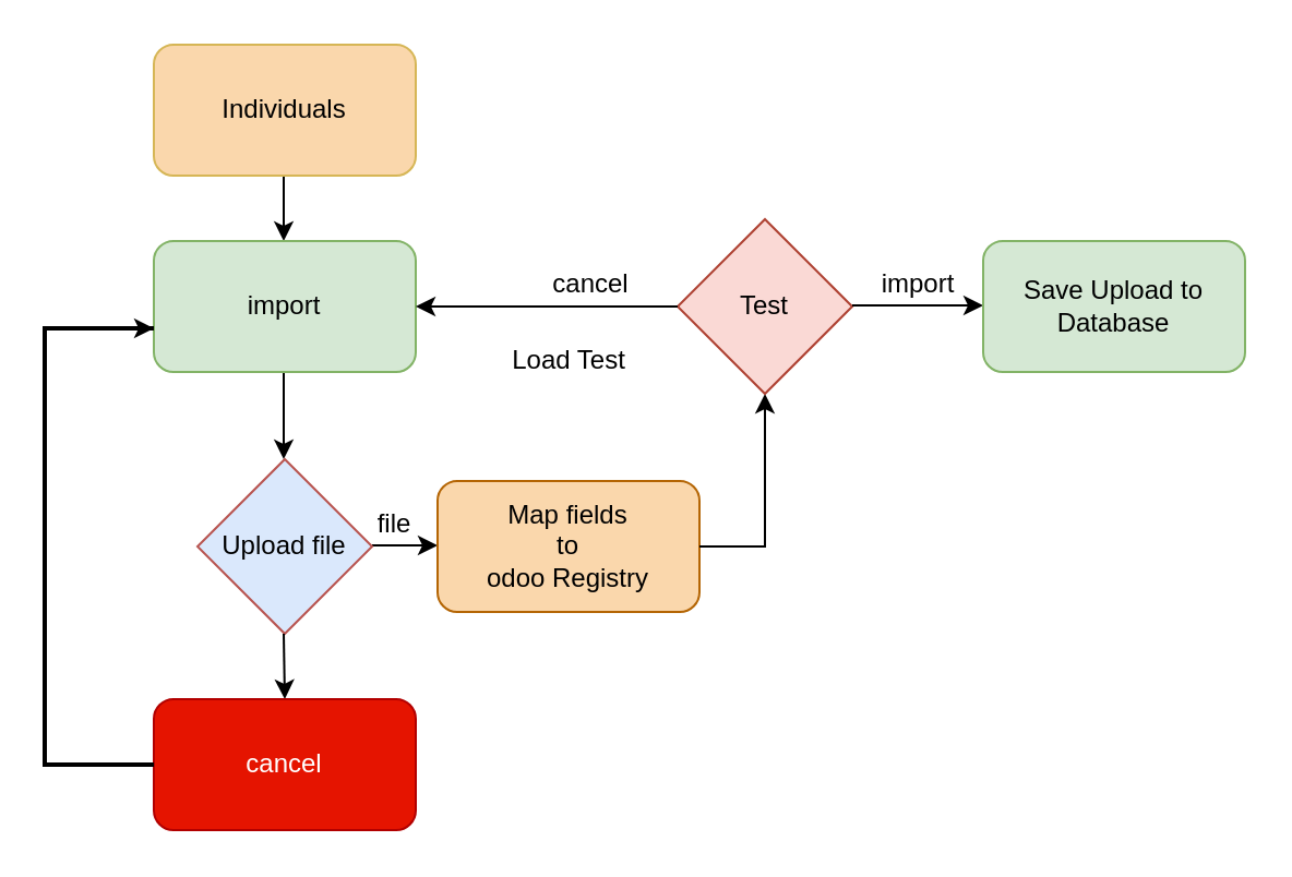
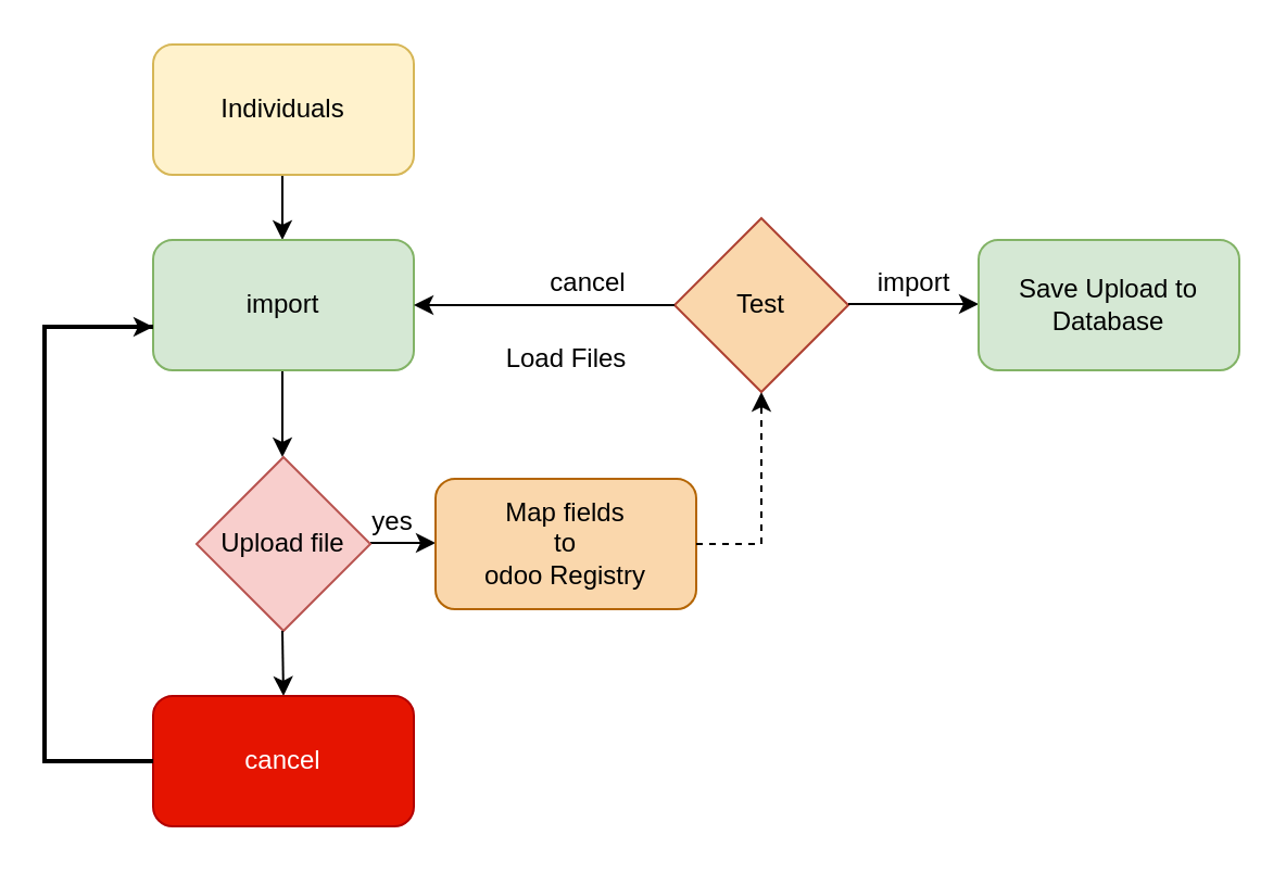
- <mxCell id="3" value="Individuals" style="rounded=1;whiteSpace=wrap;html=1;direction=west;fillColor=#fad7ac;strokeColor=#d6b656;" parent="1" vertex="1"><mxGeometry x="70" y="20" width="120" height="60" as="geometry" /></mxCell>
+ <mxCell id="3" value="Individuals" style="rounded=1;whiteSpace=wrap;html=1;direction=west;fillColor=#fff2cc;strokeColor=#d6b656;" parent="1" vertex="1"><mxGeometry x="70" y="20" width="120" height="60" as="geometry" /></mxCell>
- <mxCell id="15" value="Test" style="rhombus;whiteSpace=wrap;html=1;fillColor=#fad9d5;strokeColor=#ae4132;" parent="1" vertex="1"><mxGeometry x="310" y="100" width="80" height="80" as="geometry" /></mxCell>
+ <mxCell id="15" value="Test" style="rhombus;whiteSpace=wrap;html=1;fillColor=#fad7ac;strokeColor=#ae4132;" parent="1" vertex="1"><mxGeometry x="310" y="100" width="80" height="80" as="geometry" /></mxCell>
- <mxCell id="20" value="Load Test" style="text;html=1;align=center;verticalAlign=middle;resizable=0;points=[];autosize=1;strokeColor=none;fillColor=none;" vertex="1" parent="1"><mxGeometry x="220" y="150" width="80" height="30" as="geometry" /></mxCell>
+ <mxCell id="20" value="Load Files" style="text;html=1;align=center;verticalAlign=middle;resizable=0;points=[];autosize=1;strokeColor=none;fillColor=none;" vertex="1" parent="1"><mxGeometry x="220" y="150" width="80" height="30" as="geometry" /></mxCell>
- <mxCell id="8" value="" style="endArrow=classic;html=1;rounded=0;exitX=1;exitY=0.5;exitDx=0;exitDy=0;entryX=0.5;entryY=1;entryDx=0;entryDy=0;" parent="1" source="7" edge="1" target="15"><mxGeometry width="50" height="50" relative="1" as="geometry"><mxPoint x="410" y="160" as="sourcePoint" /><mxPoint x="360" y="250" as="targetPoint" /><Array as="points"><mxPoint x="350" y="250" /></Array></mxGeometry></mxCell>
+ <mxCell id="8" value="" style="endArrow=classic;html=1;rounded=0;exitX=1;exitY=0.5;exitDx=0;exitDy=0;entryX=0.5;entryY=1;entryDx=0;entryDy=0;dashed=1;" parent="1" source="7" edge="1" target="15"><mxGeometry width="50" height="50" relative="1" as="geometry"><mxPoint x="410" y="160" as="sourcePoint" /><mxPoint x="360" y="250" as="targetPoint" /><Array as="points"><mxPoint x="350" y="250" /></Array></mxGeometry></mxCell>
- <mxCell id="10" value="file" style="text;html=1;align=center;verticalAlign=middle;resizable=0;points=[];autosize=1;strokeColor=none;fillColor=none;" parent="1" vertex="1"><mxGeometry x="160" y="225" width="40" height="30" as="geometry" /></mxCell>
+ <mxCell id="10" value="yes" style="text;html=1;align=center;verticalAlign=middle;resizable=0;points=[];autosize=1;strokeColor=none;fillColor=none;" parent="1" vertex="1"><mxGeometry x="160" y="225" width="40" height="30" as="geometry" /></mxCell>
- <mxCell id="9" value="Upload file" style="rhombus;whiteSpace=wrap;html=1;fillColor=#dae8fc;strokeColor=#b85450;" parent="1" vertex="1"><mxGeometry x="90" y="210" width="80" height="80" as="geometry" /></mxCell>
+ <mxCell id="9" value="Upload file" style="rhombus;whiteSpace=wrap;html=1;fillColor=#f8cecc;strokeColor=#b85450;" parent="1" vertex="1"><mxGeometry x="90" y="210" width="80" height="80" as="geometry" /></mxCell>
